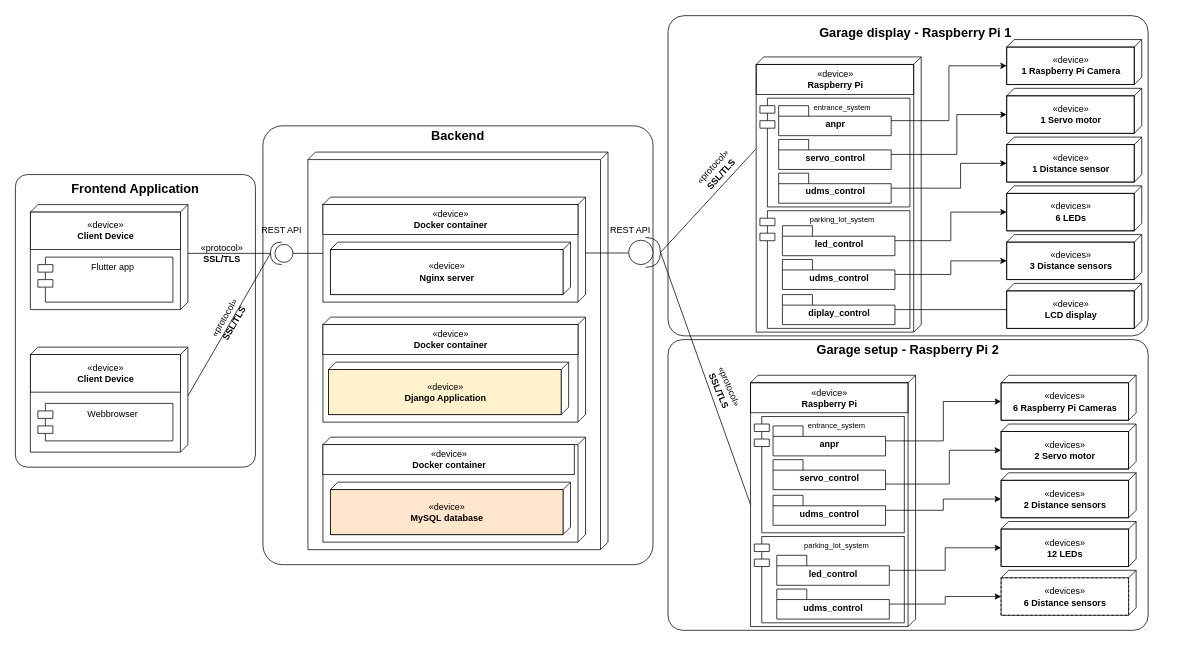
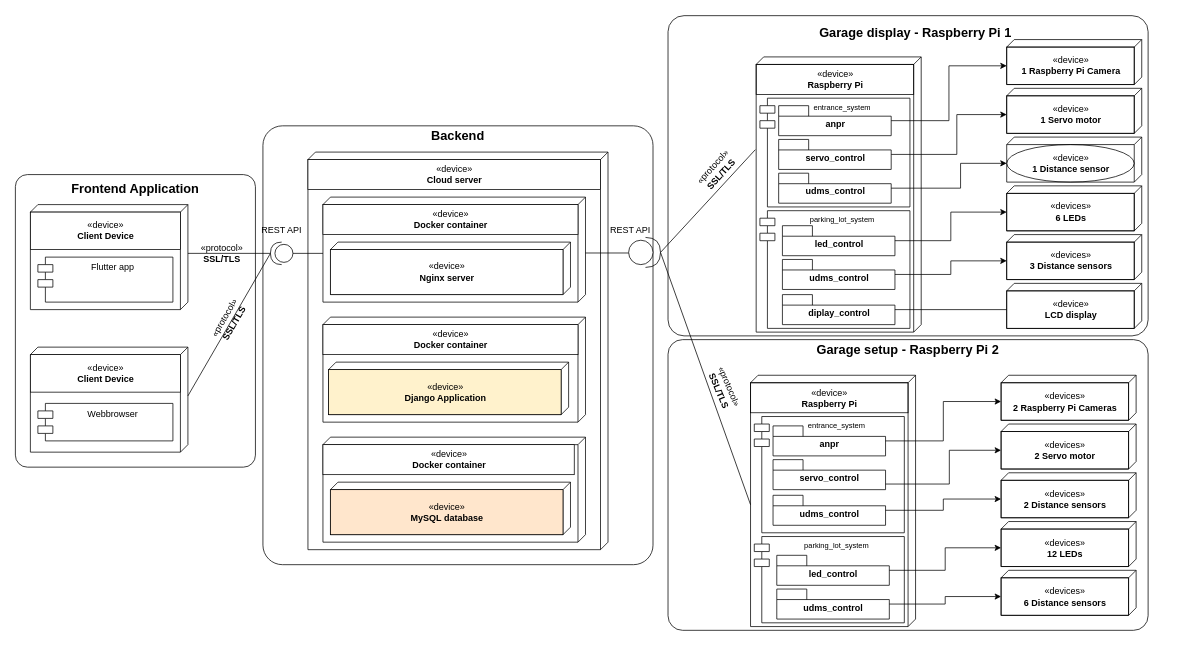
- <mxCell id="44" value="«device»&lt;br&gt;&lt;b&gt;1 Distance sensor&lt;/b&gt;" style="html=1;strokeColor=default;fillColor=none;" vertex="1" parent="1"><mxGeometry x="1341.5" y="192" width="170" height="50" as="geometry" /></mxCell>
+ <mxCell id="44" value="«device»&lt;br&gt;&lt;b&gt;1 Distance sensor&lt;/b&gt;" style="ellipse;html=1;strokeColor=default;fillColor=none;" vertex="1" parent="1"><mxGeometry x="1341.5" y="192" width="170" height="50" as="geometry" /></mxCell>
+ <mxCell id="6" value="«device»&lt;br&gt;&lt;b&gt;Cloud server&lt;/b&gt;" style="html=1;strokeColor=default;" parent="1" vertex="1"><mxGeometry x="410" y="212" width="390" height="40" as="geometry" /></mxCell>
- <mxCell id="72" value="«devices»&lt;br&gt;&lt;b&gt;6 Raspberry Pi Cameras&lt;/b&gt;" style="html=1;strokeColor=default;fillColor=none;" vertex="1" parent="1"><mxGeometry x="1334" y="509.5" width="170" height="50" as="geometry" /></mxCell>
+ <mxCell id="72" value="«devices»&lt;br&gt;&lt;b&gt;2 Raspberry Pi Cameras&lt;/b&gt;" style="html=1;strokeColor=default;fillColor=none;" vertex="1" parent="1"><mxGeometry x="1334" y="509.5" width="170" height="50" as="geometry" /></mxCell>
- <mxCell id="76" value="«devices»&lt;br&gt;&lt;b&gt;6 Distance sensors&lt;/b&gt;" style="html=1;strokeColor=default;fillColor=none;dashed=1;" vertex="1" parent="1"><mxGeometry x="1334" y="769.5" width="170" height="50" as="geometry" /></mxCell>
+ <mxCell id="76" value="«devices»&lt;br&gt;&lt;b&gt;6 Distance sensors&lt;/b&gt;" style="html=1;strokeColor=default;fillColor=none;" vertex="1" parent="1"><mxGeometry x="1334" y="769.5" width="170" height="50" as="geometry" /></mxCell>
